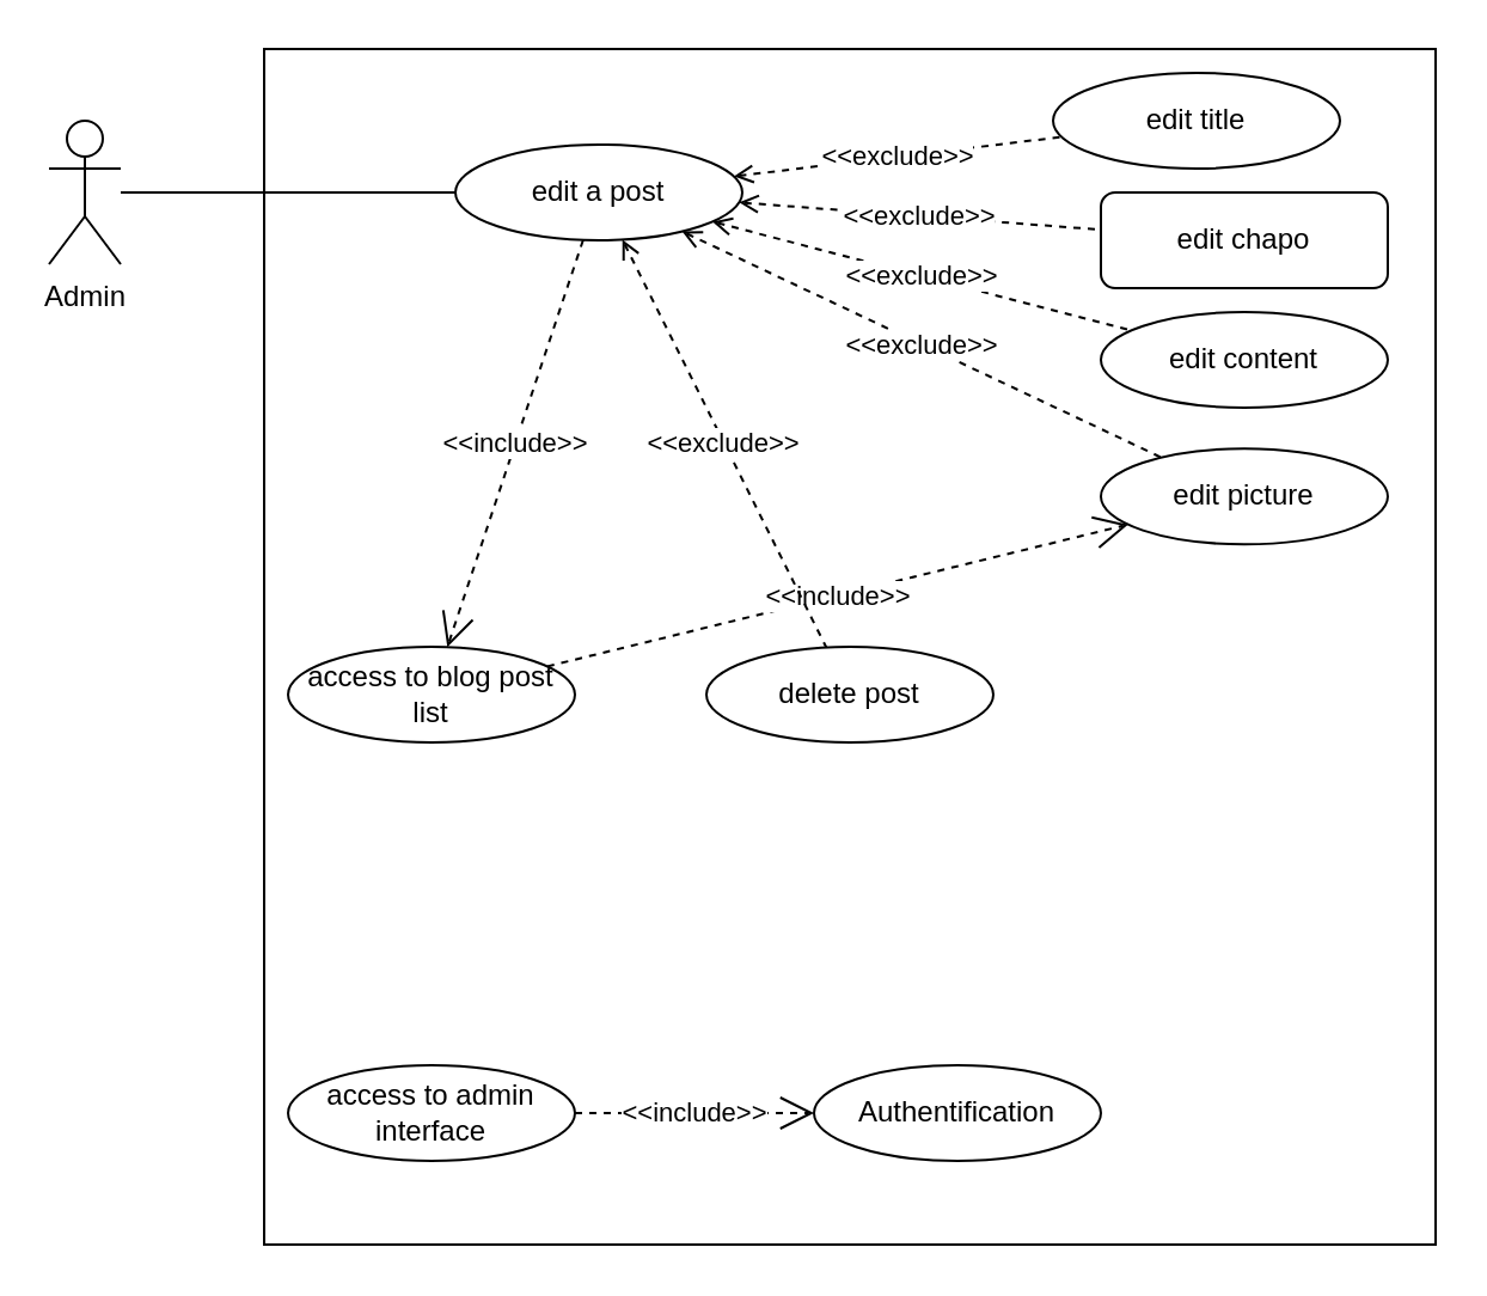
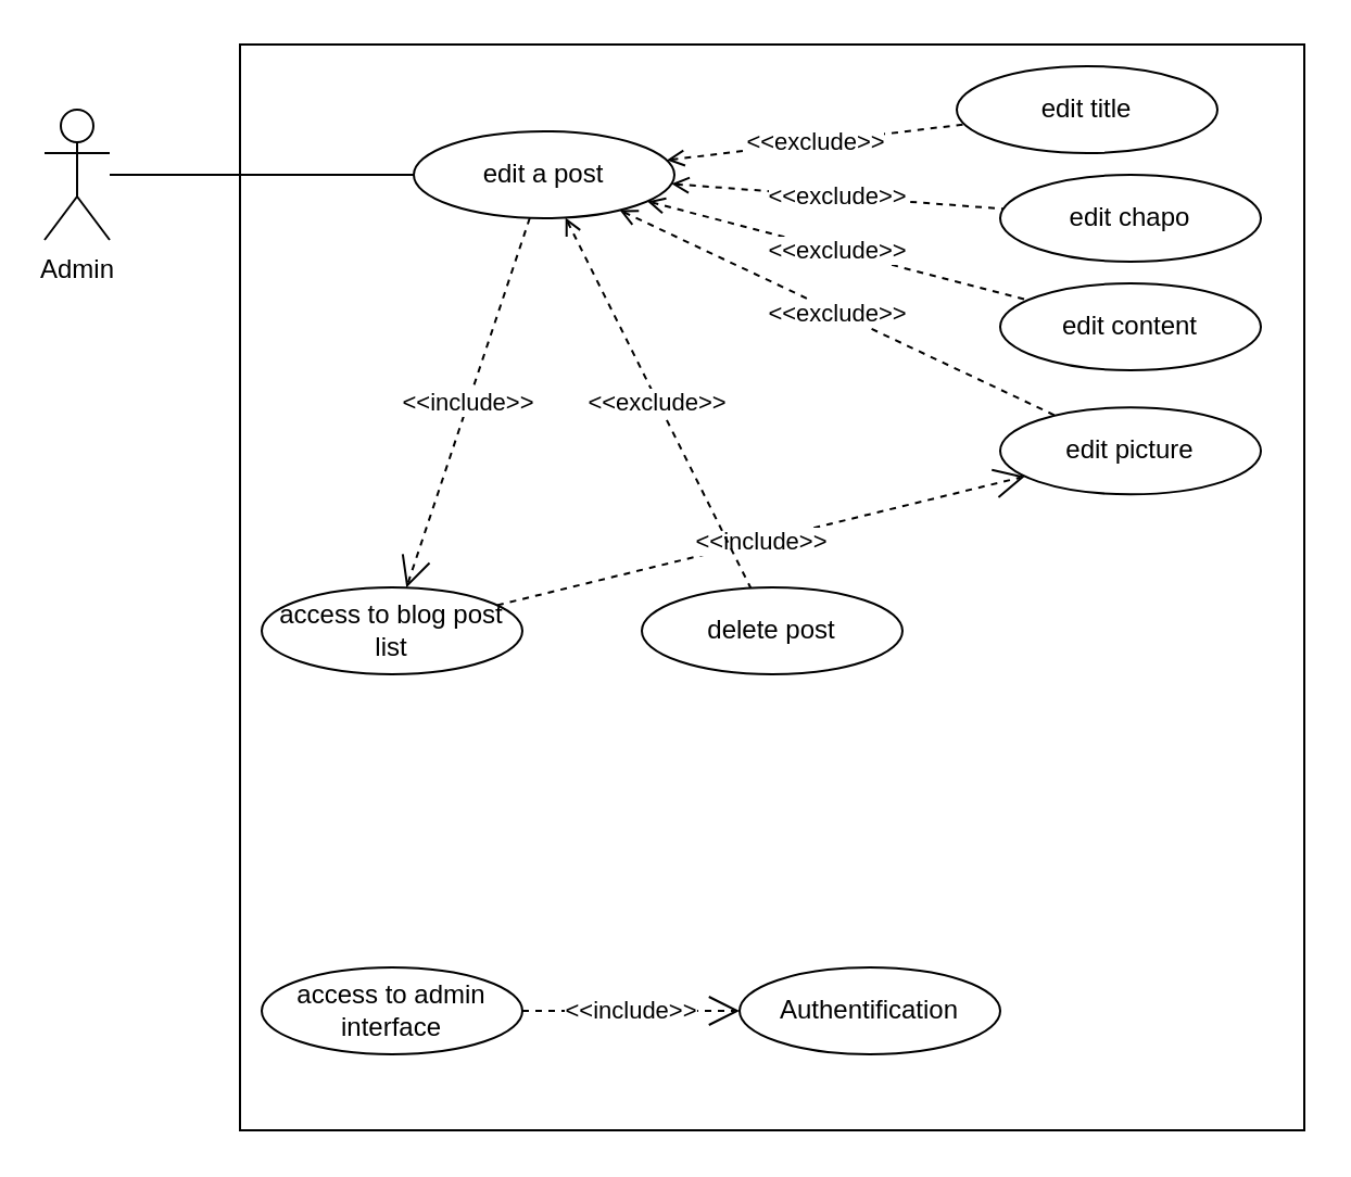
- <mxCell id="14" value="edit chapo" style="whiteSpace=wrap;html=1;rounded=1;" vertex="1" parent="1"><mxGeometry x="460" y="80" width="120" height="40" as="geometry" /></mxCell>
+ <mxCell id="14" value="edit chapo" style="ellipse;whiteSpace=wrap;html=1;" vertex="1" parent="1"><mxGeometry x="460" y="80" width="120" height="40" as="geometry" /></mxCell>
